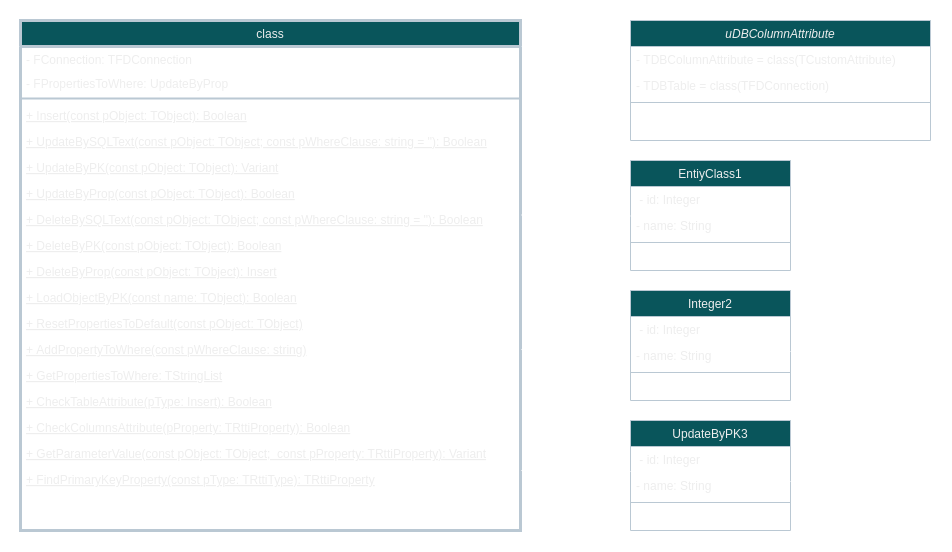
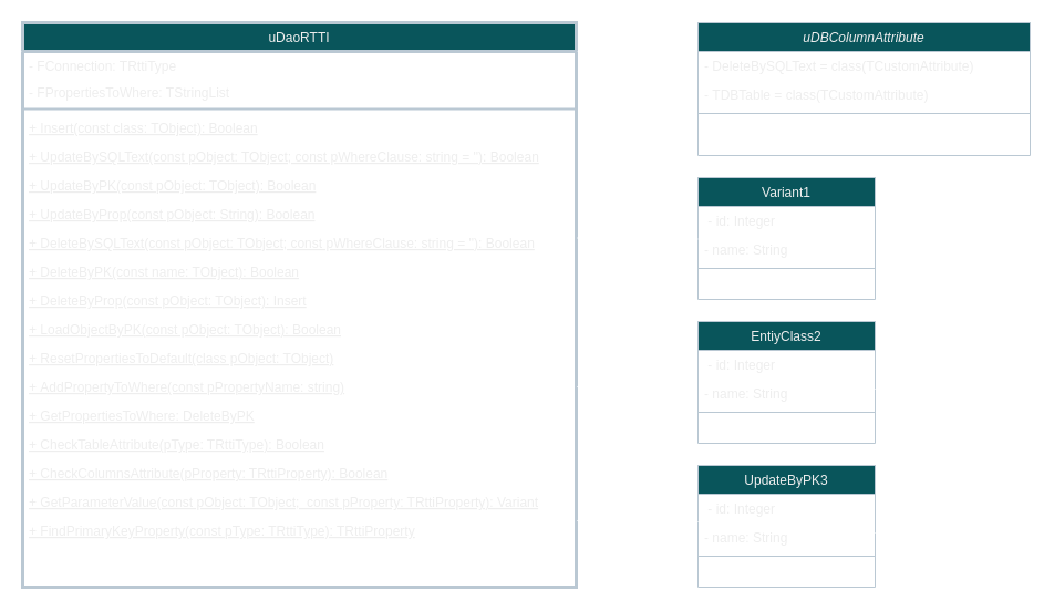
- <mxCell id="2" value="class" style="swimlane;fontStyle=0;align=center;verticalAlign=top;childLayout=stackLayout;horizontal=1;startSize=26;horizontalStack=0;resizeParent=1;resizeLast=0;collapsible=1;marginBottom=0;rounded=0;shadow=0;strokeWidth=3;fillColor=#09555B;strokeColor=#BAC8D3;fontColor=#EEEEEE;labelBackgroundColor=none;" vertex="1" parent="1"><mxGeometry x="20" y="20" width="500" height="510" as="geometry"><mxRectangle x="130" y="380" width="160" height="26" as="alternateBounds" /></mxGeometry></mxCell>
+ <mxCell id="2" value="uDaoRTTI" style="swimlane;fontStyle=0;align=center;verticalAlign=top;childLayout=stackLayout;horizontal=1;startSize=26;horizontalStack=0;resizeParent=1;resizeLast=0;collapsible=1;marginBottom=0;rounded=0;shadow=0;strokeWidth=3;fillColor=#09555B;strokeColor=#BAC8D3;fontColor=#EEEEEE;labelBackgroundColor=none;" vertex="1" parent="1"><mxGeometry x="20" y="20" width="500" height="510" as="geometry"><mxRectangle x="130" y="380" width="160" height="26" as="alternateBounds" /></mxGeometry></mxCell>
- <mxCell id="3" value="- FConnection: TFDConnection&#10;" style="text;align=left;verticalAlign=top;spacingLeft=4;spacingRight=4;overflow=hidden;rotatable=0;points=[[0,0.5],[1,0.5]];portConstraint=eastwest;labelBackgroundColor=none;fontColor=#EEEEEE;" vertex="1" parent="2"><mxGeometry y="26" width="500" height="24" as="geometry" /></mxCell>
+ <mxCell id="3" value="- FConnection: TRttiType&#10;" style="text;align=left;verticalAlign=top;spacingLeft=4;spacingRight=4;overflow=hidden;rotatable=0;points=[[0,0.5],[1,0.5]];portConstraint=eastwest;labelBackgroundColor=none;fontColor=#EEEEEE;" vertex="1" parent="2"><mxGeometry y="26" width="500" height="24" as="geometry" /></mxCell>
- <mxCell id="22" value="- TDBColumnAttribute = class(TCustomAttribute)" style="text;align=left;verticalAlign=top;spacingLeft=4;spacingRight=4;overflow=hidden;rotatable=0;points=[[0,0.5],[1,0.5]];portConstraint=eastwest;rounded=0;shadow=0;html=0;labelBackgroundColor=none;fontColor=#EEEEEE;" vertex="1" parent="21"><mxGeometry y="26" width="300" height="26" as="geometry" /></mxCell>
+ <mxCell id="22" value="- DeleteBySQLText = class(TCustomAttribute)" style="text;align=left;verticalAlign=top;spacingLeft=4;spacingRight=4;overflow=hidden;rotatable=0;points=[[0,0.5],[1,0.5]];portConstraint=eastwest;rounded=0;shadow=0;html=0;labelBackgroundColor=none;fontColor=#EEEEEE;" vertex="1" parent="21"><mxGeometry y="26" width="300" height="26" as="geometry" /></mxCell>
- <mxCell id="4" value="- FPropertiesToWhere: UpdateByProp" style="text;align=left;verticalAlign=top;spacingLeft=4;spacingRight=4;overflow=hidden;rotatable=0;points=[[0,0.5],[1,0.5]];portConstraint=eastwest;labelBackgroundColor=none;fontColor=#EEEEEE;" vertex="1" parent="2"><mxGeometry y="50" width="500" height="24" as="geometry" /></mxCell>
+ <mxCell id="4" value="- FPropertiesToWhere: TStringList" style="text;align=left;verticalAlign=top;spacingLeft=4;spacingRight=4;overflow=hidden;rotatable=0;points=[[0,0.5],[1,0.5]];portConstraint=eastwest;labelBackgroundColor=none;fontColor=#EEEEEE;" vertex="1" parent="2"><mxGeometry y="50" width="500" height="24" as="geometry" /></mxCell>
- <mxCell id="23" value="- TDBTable = class(TFDConnection)" style="text;align=left;verticalAlign=top;spacingLeft=4;spacingRight=4;overflow=hidden;rotatable=0;points=[[0,0.5],[1,0.5]];portConstraint=eastwest;rounded=0;shadow=0;html=0;labelBackgroundColor=none;fontColor=#EEEEEE;" vertex="1" parent="21"><mxGeometry y="52" width="300" height="26" as="geometry" /></mxCell>
+ <mxCell id="23" value="- TDBTable = class(TCustomAttribute)" style="text;align=left;verticalAlign=top;spacingLeft=4;spacingRight=4;overflow=hidden;rotatable=0;points=[[0,0.5],[1,0.5]];portConstraint=eastwest;rounded=0;shadow=0;html=0;labelBackgroundColor=none;fontColor=#EEEEEE;" vertex="1" parent="21"><mxGeometry y="52" width="300" height="26" as="geometry" /></mxCell>
- <mxCell id="6" value="+ Insert(const pObject: TObject): Boolean" style="text;align=left;verticalAlign=top;spacingLeft=4;spacingRight=4;overflow=hidden;rotatable=0;points=[[0,0.5],[1,0.5]];portConstraint=eastwest;fontStyle=4;labelBackgroundColor=none;fontColor=#EEEEEE;" vertex="1" parent="2"><mxGeometry y="82" width="500" height="26" as="geometry" /></mxCell>
+ <mxCell id="6" value="+ Insert(const class: TObject): Boolean" style="text;align=left;verticalAlign=top;spacingLeft=4;spacingRight=4;overflow=hidden;rotatable=0;points=[[0,0.5],[1,0.5]];portConstraint=eastwest;fontStyle=4;labelBackgroundColor=none;fontColor=#EEEEEE;" vertex="1" parent="2"><mxGeometry y="82" width="500" height="26" as="geometry" /></mxCell>
- <mxCell id="8" value="+ UpdateByPK(const pObject: TObject): Variant" style="text;align=left;verticalAlign=top;spacingLeft=4;spacingRight=4;overflow=hidden;rotatable=0;points=[[0,0.5],[1,0.5]];portConstraint=eastwest;fontStyle=4;labelBackgroundColor=none;fontColor=#EEEEEE;" vertex="1" parent="2"><mxGeometry y="134" width="500" height="26" as="geometry" /></mxCell>
+ <mxCell id="8" value="+ UpdateByPK(const pObject: TObject): Boolean" style="text;align=left;verticalAlign=top;spacingLeft=4;spacingRight=4;overflow=hidden;rotatable=0;points=[[0,0.5],[1,0.5]];portConstraint=eastwest;fontStyle=4;labelBackgroundColor=none;fontColor=#EEEEEE;" vertex="1" parent="2"><mxGeometry y="134" width="500" height="26" as="geometry" /></mxCell>
- <mxCell id="25" value="EntiyClass1" style="swimlane;fontStyle=0;align=center;verticalAlign=top;childLayout=stackLayout;horizontal=1;startSize=26;horizontalStack=0;resizeParent=1;resizeLast=0;collapsible=1;marginBottom=0;rounded=0;shadow=0;strokeWidth=1;labelBackgroundColor=none;fillColor=#09555B;strokeColor=#BAC8D3;fontColor=#EEEEEE;" vertex="1" parent="1"><mxGeometry x="630" y="160" width="160" height="110" as="geometry"><mxRectangle x="550" y="140" width="160" height="26" as="alternateBounds" /></mxGeometry></mxCell>
+ <mxCell id="25" value="Variant1" style="swimlane;fontStyle=0;align=center;verticalAlign=top;childLayout=stackLayout;horizontal=1;startSize=26;horizontalStack=0;resizeParent=1;resizeLast=0;collapsible=1;marginBottom=0;rounded=0;shadow=0;strokeWidth=1;labelBackgroundColor=none;fillColor=#09555B;strokeColor=#BAC8D3;fontColor=#EEEEEE;" vertex="1" parent="1"><mxGeometry x="630" y="160" width="160" height="110" as="geometry"><mxRectangle x="550" y="140" width="160" height="26" as="alternateBounds" /></mxGeometry></mxCell>
- <mxCell id="9" value="+ UpdateByProp(const pObject: TObject): Boolean" style="text;align=left;verticalAlign=top;spacingLeft=4;spacingRight=4;overflow=hidden;rotatable=0;points=[[0,0.5],[1,0.5]];portConstraint=eastwest;fontStyle=4;labelBackgroundColor=none;fontColor=#EEEEEE;" vertex="1" parent="2"><mxGeometry y="160" width="500" height="26" as="geometry" /></mxCell>
+ <mxCell id="9" value="+ UpdateByProp(const pObject: String): Boolean" style="text;align=left;verticalAlign=top;spacingLeft=4;spacingRight=4;overflow=hidden;rotatable=0;points=[[0,0.5],[1,0.5]];portConstraint=eastwest;fontStyle=4;labelBackgroundColor=none;fontColor=#EEEEEE;" vertex="1" parent="2"><mxGeometry y="160" width="500" height="26" as="geometry" /></mxCell>
- <mxCell id="11" value="+ DeleteByPK(const pObject: TObject): Boolean" style="text;align=left;verticalAlign=top;spacingLeft=4;spacingRight=4;overflow=hidden;rotatable=0;points=[[0,0.5],[1,0.5]];portConstraint=eastwest;fontStyle=4;labelBackgroundColor=none;fontColor=#EEEEEE;" vertex="1" parent="2"><mxGeometry y="212" width="500" height="26" as="geometry" /></mxCell>
+ <mxCell id="11" value="+ DeleteByPK(const name: TObject): Boolean" style="text;align=left;verticalAlign=top;spacingLeft=4;spacingRight=4;overflow=hidden;rotatable=0;points=[[0,0.5],[1,0.5]];portConstraint=eastwest;fontStyle=4;labelBackgroundColor=none;fontColor=#EEEEEE;" vertex="1" parent="2"><mxGeometry y="212" width="500" height="26" as="geometry" /></mxCell>
- <mxCell id="13" value="+ LoadObjectByPK(const name: TObject): Boolean" style="text;align=left;verticalAlign=top;spacingLeft=4;spacingRight=4;overflow=hidden;rotatable=0;points=[[0,0.5],[1,0.5]];portConstraint=eastwest;fontStyle=4;labelBackgroundColor=none;fontColor=#EEEEEE;" vertex="1" parent="2"><mxGeometry y="264" width="500" height="26" as="geometry" /></mxCell>
+ <mxCell id="13" value="+ LoadObjectByPK(const pObject: TObject): Boolean" style="text;align=left;verticalAlign=top;spacingLeft=4;spacingRight=4;overflow=hidden;rotatable=0;points=[[0,0.5],[1,0.5]];portConstraint=eastwest;fontStyle=4;labelBackgroundColor=none;fontColor=#EEEEEE;" vertex="1" parent="2"><mxGeometry y="264" width="500" height="26" as="geometry" /></mxCell>
- <mxCell id="29" value="Integer2" style="swimlane;fontStyle=0;align=center;verticalAlign=top;childLayout=stackLayout;horizontal=1;startSize=26;horizontalStack=0;resizeParent=1;resizeLast=0;collapsible=1;marginBottom=0;rounded=0;shadow=0;strokeWidth=1;labelBackgroundColor=none;fillColor=#09555B;strokeColor=#BAC8D3;fontColor=#EEEEEE;" vertex="1" parent="1"><mxGeometry x="630" y="290" width="160" height="110" as="geometry"><mxRectangle x="550" y="140" width="160" height="26" as="alternateBounds" /></mxGeometry></mxCell>
+ <mxCell id="29" value="EntiyClass2" style="swimlane;fontStyle=0;align=center;verticalAlign=top;childLayout=stackLayout;horizontal=1;startSize=26;horizontalStack=0;resizeParent=1;resizeLast=0;collapsible=1;marginBottom=0;rounded=0;shadow=0;strokeWidth=1;labelBackgroundColor=none;fillColor=#09555B;strokeColor=#BAC8D3;fontColor=#EEEEEE;" vertex="1" parent="1"><mxGeometry x="630" y="290" width="160" height="110" as="geometry"><mxRectangle x="550" y="140" width="160" height="26" as="alternateBounds" /></mxGeometry></mxCell>
- <mxCell id="14" value="+ ResetPropertiesToDefault(const pObject: TObject)" style="text;align=left;verticalAlign=top;spacingLeft=4;spacingRight=4;overflow=hidden;rotatable=0;points=[[0,0.5],[1,0.5]];portConstraint=eastwest;fontStyle=4;labelBackgroundColor=none;fontColor=#EEEEEE;" vertex="1" parent="2"><mxGeometry y="290" width="500" height="26" as="geometry" /></mxCell>
+ <mxCell id="14" value="+ ResetPropertiesToDefault(class pObject: TObject)" style="text;align=left;verticalAlign=top;spacingLeft=4;spacingRight=4;overflow=hidden;rotatable=0;points=[[0,0.5],[1,0.5]];portConstraint=eastwest;fontStyle=4;labelBackgroundColor=none;fontColor=#EEEEEE;" vertex="1" parent="2"><mxGeometry y="290" width="500" height="26" as="geometry" /></mxCell>
- <mxCell id="15" value="+ AddPropertyToWhere(const pWhereClause: string)" style="text;align=left;verticalAlign=top;spacingLeft=4;spacingRight=4;overflow=hidden;rotatable=0;points=[[0,0.5],[1,0.5]];portConstraint=eastwest;fontStyle=4;labelBackgroundColor=none;fontColor=#EEEEEE;" vertex="1" parent="2"><mxGeometry y="316" width="500" height="26" as="geometry" /></mxCell>
+ <mxCell id="15" value="+ AddPropertyToWhere(const pPropertyName: string)" style="text;align=left;verticalAlign=top;spacingLeft=4;spacingRight=4;overflow=hidden;rotatable=0;points=[[0,0.5],[1,0.5]];portConstraint=eastwest;fontStyle=4;labelBackgroundColor=none;fontColor=#EEEEEE;" vertex="1" parent="2"><mxGeometry y="316" width="500" height="26" as="geometry" /></mxCell>
- <mxCell id="16" value="+ GetPropertiesToWhere: TStringList" style="text;align=left;verticalAlign=top;spacingLeft=4;spacingRight=4;overflow=hidden;rotatable=0;points=[[0,0.5],[1,0.5]];portConstraint=eastwest;fontStyle=4;labelBackgroundColor=none;fontColor=#EEEEEE;" vertex="1" parent="2"><mxGeometry y="342" width="500" height="26" as="geometry" /></mxCell>
+ <mxCell id="16" value="+ GetPropertiesToWhere: DeleteByPK" style="text;align=left;verticalAlign=top;spacingLeft=4;spacingRight=4;overflow=hidden;rotatable=0;points=[[0,0.5],[1,0.5]];portConstraint=eastwest;fontStyle=4;labelBackgroundColor=none;fontColor=#EEEEEE;" vertex="1" parent="2"><mxGeometry y="342" width="500" height="26" as="geometry" /></mxCell>
- <mxCell id="17" value="+ CheckTableAttribute(pType: Insert): Boolean&#10;" style="text;align=left;verticalAlign=top;spacingLeft=4;spacingRight=4;overflow=hidden;rotatable=0;points=[[0,0.5],[1,0.5]];portConstraint=eastwest;fontStyle=4;labelBackgroundColor=none;fontColor=#EEEEEE;" vertex="1" parent="2"><mxGeometry y="368" width="500" height="26" as="geometry" /></mxCell>
+ <mxCell id="17" value="+ CheckTableAttribute(pType: TRttiType): Boolean&#10;" style="text;align=left;verticalAlign=top;spacingLeft=4;spacingRight=4;overflow=hidden;rotatable=0;points=[[0,0.5],[1,0.5]];portConstraint=eastwest;fontStyle=4;labelBackgroundColor=none;fontColor=#EEEEEE;" vertex="1" parent="2"><mxGeometry y="368" width="500" height="26" as="geometry" /></mxCell>
